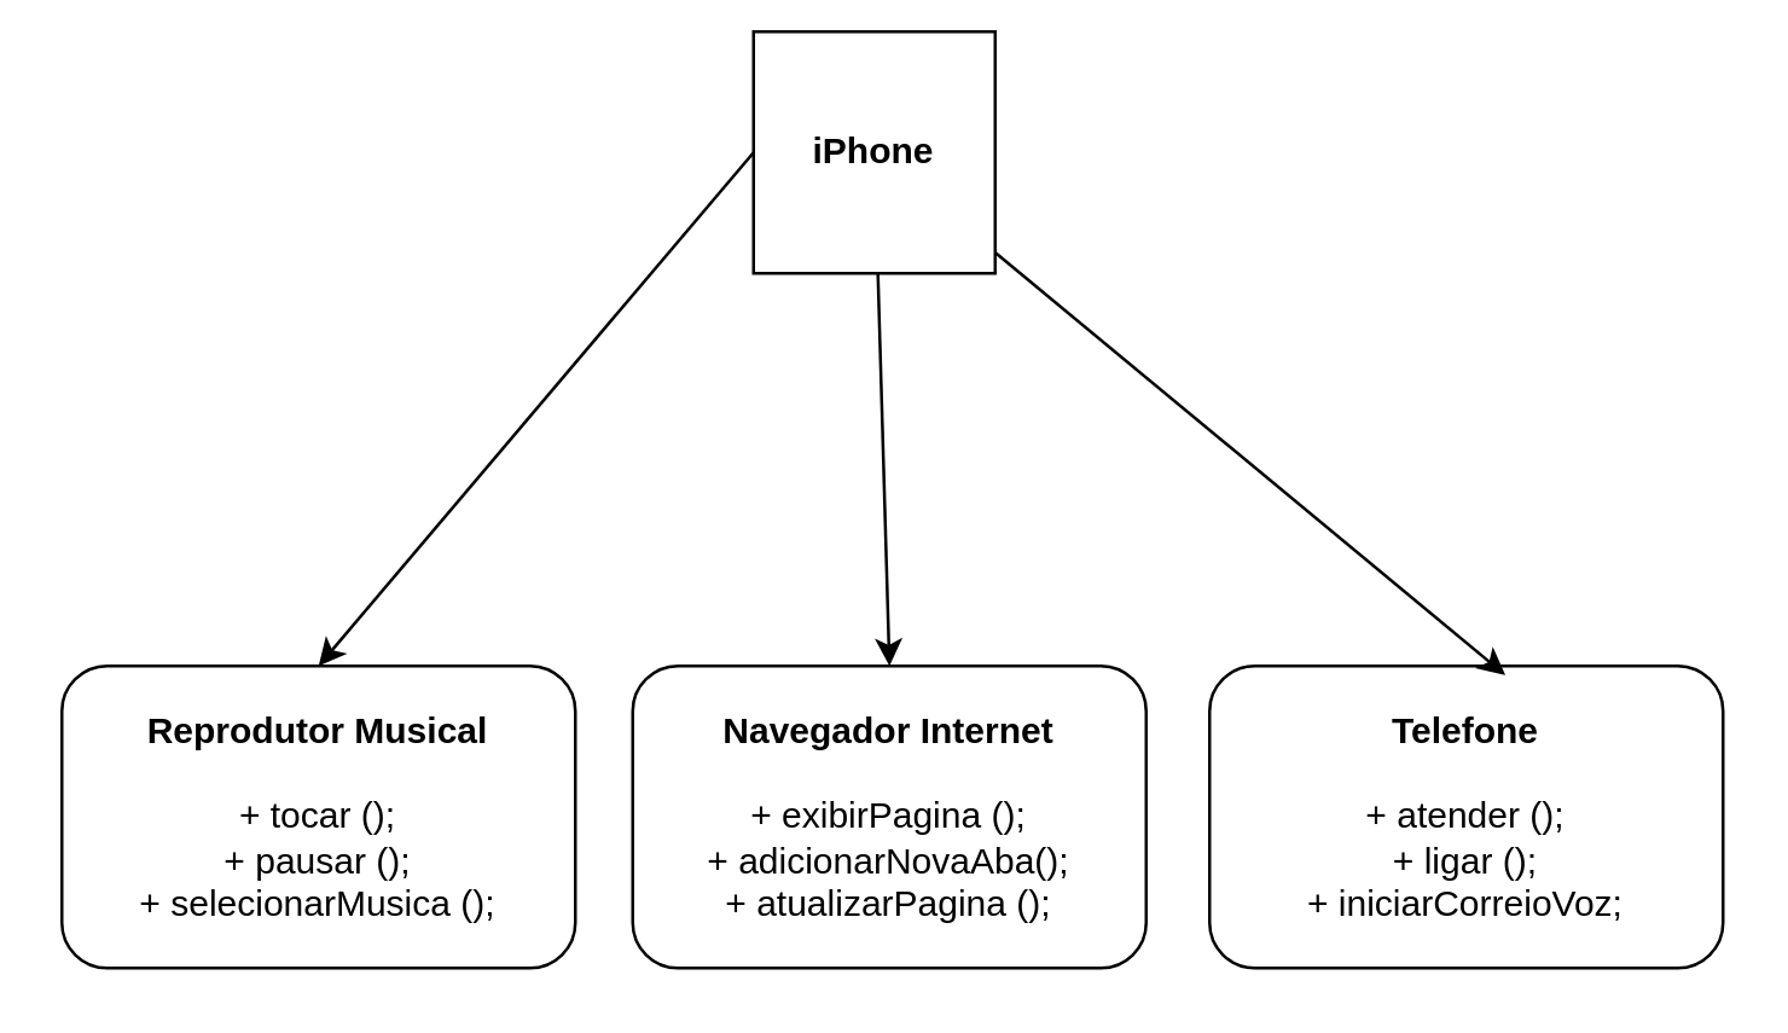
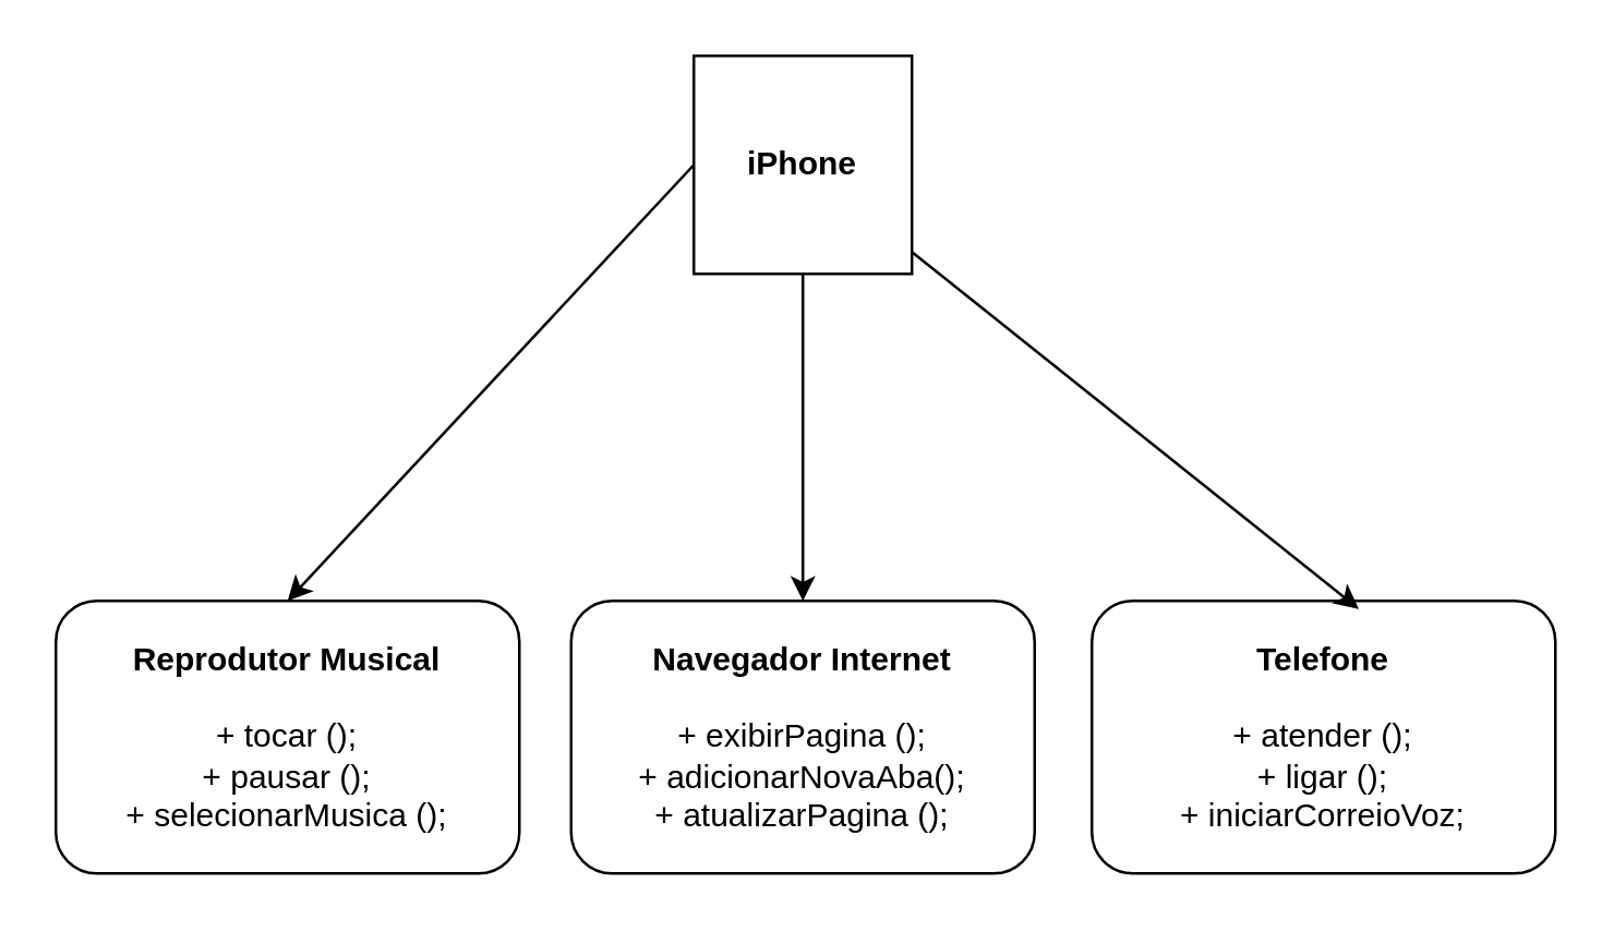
- <mxCell id="2" value="&lt;b&gt;iPhone&lt;/b&gt;" style="whiteSpace=wrap;html=1;aspect=fixed;" vertex="1" parent="1"><mxGeometry x="249" y="10" width="80" height="80" as="geometry" /></mxCell>
+ <mxCell id="2" value="&lt;b&gt;iPhone&lt;/b&gt;" style="whiteSpace=wrap;html=1;aspect=fixed;" vertex="1" parent="1"><mxGeometry x="254" y="20" width="80" height="80" as="geometry" /></mxCell>
